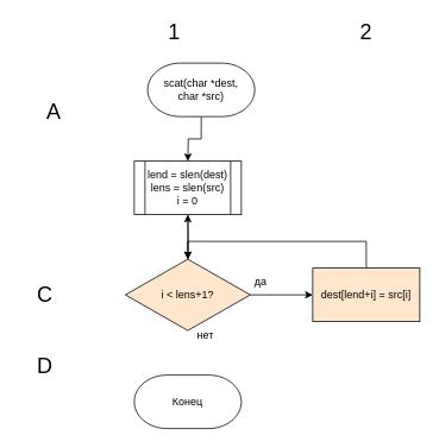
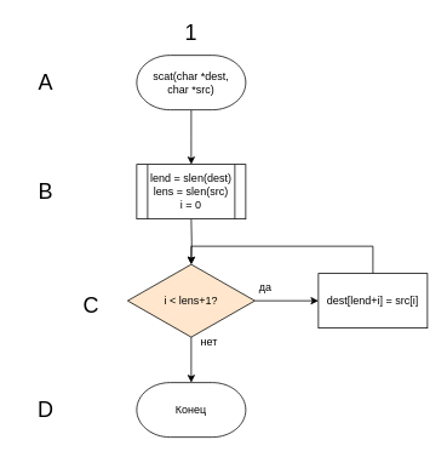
- <mxCell id="9" value="&lt;font style=&quot;font-size: 24px;&quot;&gt;1&lt;/font&gt;" style="text;html=1;strokeColor=none;fillColor=none;align=center;verticalAlign=middle;whiteSpace=wrap;rounded=0;" parent="1" vertex="1"><mxGeometry x="165" y="20" width="60" height="30" as="geometry" /></mxCell>
+ <mxCell id="9" value="&lt;font style=&quot;font-size: 24px;&quot;&gt;1&lt;/font&gt;" style="text;html=1;strokeColor=none;fillColor=none;align=center;verticalAlign=middle;whiteSpace=wrap;rounded=0;" parent="1" vertex="1"><mxGeometry x="180" y="20" width="60" height="30" as="geometry" /></mxCell>
- <mxCell id="10" value="&lt;font style=&quot;font-size: 24px;&quot;&gt;2&lt;/font&gt;" style="text;html=1;strokeColor=none;fillColor=none;align=center;verticalAlign=middle;whiteSpace=wrap;rounded=0;" parent="1" vertex="1"><mxGeometry x="380" y="20" width="60" height="30" as="geometry" /></mxCell>
- <mxCell id="3" value="scat(char *dest,&lt;br&gt;char *src)" style="strokeWidth=1;html=1;shape=mxgraph.flowchart.terminator;whiteSpace=wrap;" parent="1" vertex="1"><mxGeometry x="165" y="70" width="120" height="60" as="geometry" /></mxCell>
+ <mxCell id="3" value="scat(char *dest,&lt;br&gt;char *src)" style="strokeWidth=1;html=1;shape=mxgraph.flowchart.terminator;whiteSpace=wrap;" parent="1" vertex="1"><mxGeometry x="150" y="60" width="120" height="60" as="geometry" /></mxCell>
- <mxCell id="11" value="&lt;font style=&quot;font-size: 24px;&quot;&gt;A&lt;/font&gt;" style="text;html=1;strokeColor=none;fillColor=none;align=center;verticalAlign=middle;whiteSpace=wrap;rounded=0;" parent="1" vertex="1"><mxGeometry x="30" y="110" width="60" height="30" as="geometry" /></mxCell>
+ <mxCell id="11" value="&lt;font style=&quot;font-size: 24px;&quot;&gt;A&lt;/font&gt;" style="text;html=1;strokeColor=none;fillColor=none;align=center;verticalAlign=middle;whiteSpace=wrap;rounded=0;" parent="1" vertex="1"><mxGeometry x="20" y="75" width="60" height="30" as="geometry" /></mxCell>
+ <mxCell id="12" value="&lt;font style=&quot;font-size: 24px;&quot;&gt;B&lt;/font&gt;" style="text;html=1;strokeColor=none;fillColor=none;align=center;verticalAlign=middle;whiteSpace=wrap;rounded=0;" parent="1" vertex="1"><mxGeometry x="20" y="195" width="60" height="30" as="geometry" /></mxCell>
- <mxCell id="18" style="edgeStyle=orthogonalEdgeStyle;rounded=0;orthogonalLoop=1;jettySize=auto;html=1;" parent="1" source="6" target="19" edge="1"><mxGeometry relative="1" as="geometry" /></mxCell>
+ <mxCell id="18" style="edgeStyle=orthogonalEdgeStyle;rounded=0;orthogonalLoop=1;jettySize=auto;html=1;entryX=0.5;entryY=0;entryDx=0;entryDy=0;entryPerimeter=0;" parent="1" source="6" target="17" edge="1"><mxGeometry relative="1" as="geometry" /></mxCell>
- <mxCell id="13" value="&lt;font style=&quot;font-size: 24px;&quot;&gt;C&lt;/font&gt;" style="text;html=1;strokeColor=none;fillColor=none;align=center;verticalAlign=middle;whiteSpace=wrap;rounded=0;" parent="1" vertex="1"><mxGeometry x="20" y="315" width="60" height="30" as="geometry" /></mxCell>
+ <mxCell id="13" value="&lt;font style=&quot;font-size: 24px;&quot;&gt;C&lt;/font&gt;" style="text;html=1;strokeColor=none;fillColor=none;align=center;verticalAlign=middle;whiteSpace=wrap;rounded=0;" parent="1" vertex="1"><mxGeometry x="70" y="320" width="60" height="30" as="geometry" /></mxCell>
- <mxCell id="16" value="dest[lend+i] = src[i]" style="rounded=0;whiteSpace=wrap;html=1;fillColor=#ffe6cc;" parent="1" vertex="1"><mxGeometry x="350" y="300" width="120" height="60" as="geometry" /></mxCell>
+ <mxCell id="16" value="dest[lend+i] = src[i]" style="rounded=0;whiteSpace=wrap;html=1;" parent="1" vertex="1"><mxGeometry x="350" y="300" width="120" height="60" as="geometry" /></mxCell>
- <mxCell id="14" value="&lt;font style=&quot;font-size: 24px;&quot;&gt;D&lt;/font&gt;" style="text;html=1;strokeColor=none;fillColor=none;align=center;verticalAlign=middle;whiteSpace=wrap;rounded=0;" parent="1" vertex="1"><mxGeometry x="20" y="395" width="60" height="30" as="geometry" /></mxCell>
+ <mxCell id="14" value="&lt;font style=&quot;font-size: 24px;&quot;&gt;D&lt;/font&gt;" style="text;html=1;strokeColor=none;fillColor=none;align=center;verticalAlign=middle;whiteSpace=wrap;rounded=0;" parent="1" vertex="1"><mxGeometry x="20" y="435" width="60" height="30" as="geometry" /></mxCell>
